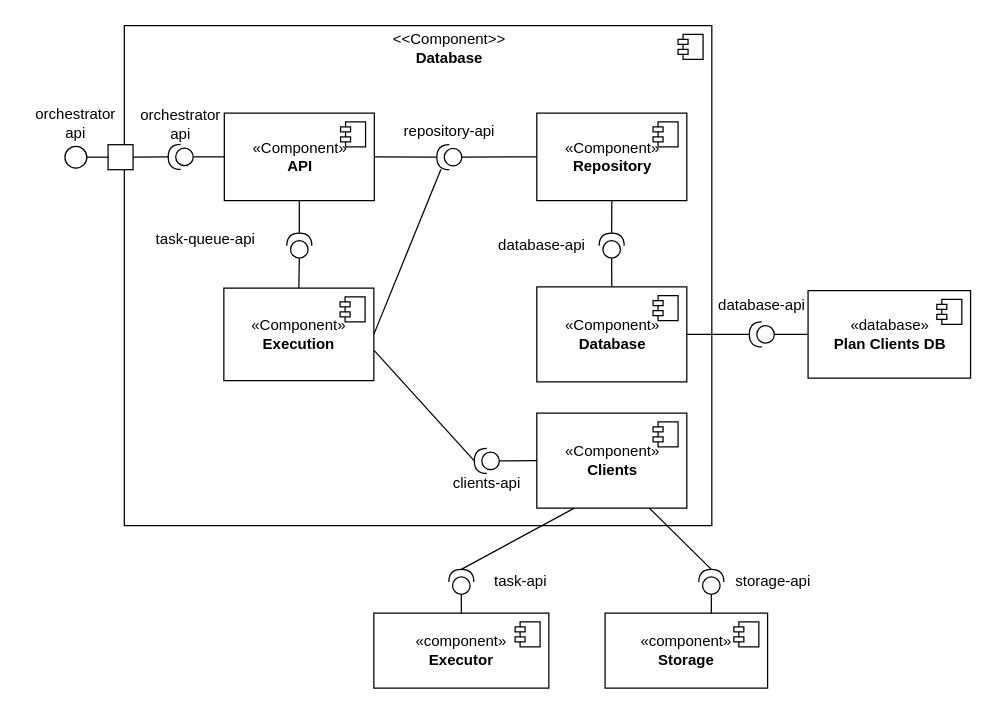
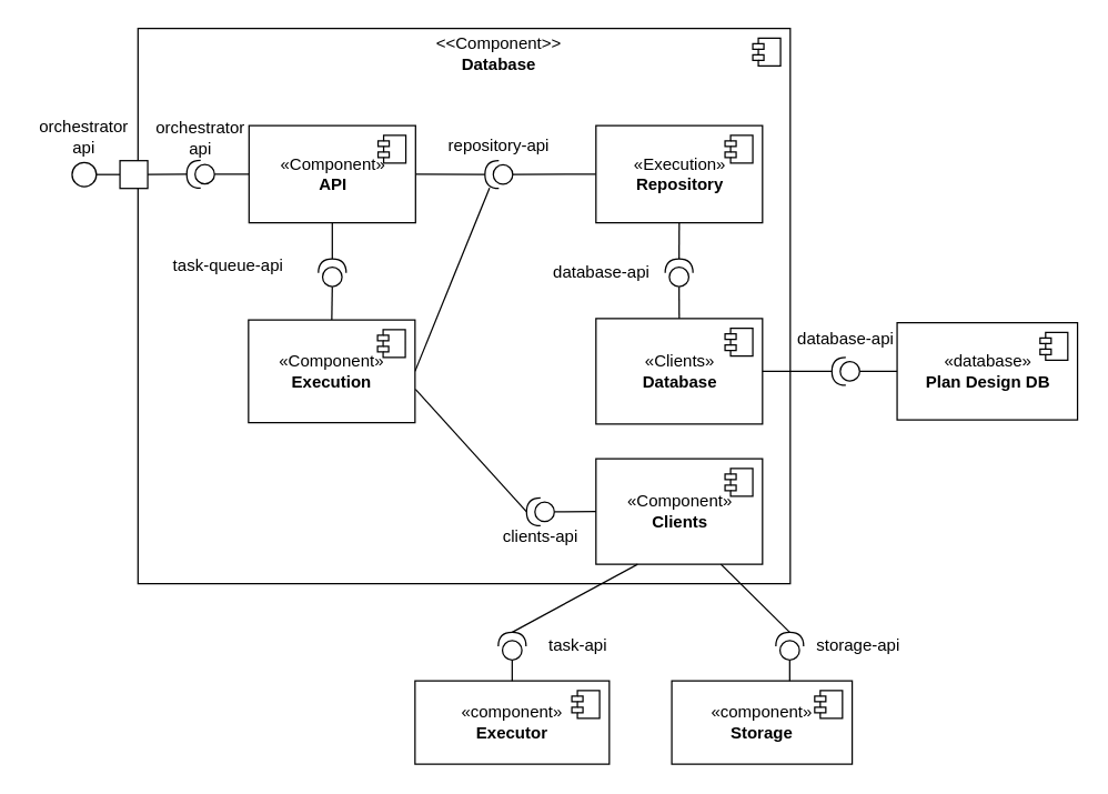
- <mxCell id="18" value="«Component»&lt;br&gt;&lt;b&gt;Repository&lt;/b&gt;" style="html=1;dropTarget=0;" vertex="1" parent="1"><mxGeometry x="428.75" y="90" width="120" height="70" as="geometry" /></mxCell>
+ <mxCell id="18" value="«Execution»&lt;br&gt;&lt;b&gt;Repository&lt;/b&gt;" style="html=1;dropTarget=0;" vertex="1" parent="1"><mxGeometry x="428.75" y="90" width="120" height="70" as="geometry" /></mxCell>
- <mxCell id="14" value="«Component»&lt;br&gt;&lt;b&gt;Database&lt;/b&gt;" style="html=1;dropTarget=0;" vertex="1" parent="1"><mxGeometry x="428.75" y="229" width="120" height="76" as="geometry" /></mxCell>
+ <mxCell id="14" value="«Clients»&lt;br&gt;&lt;b&gt;Database&lt;/b&gt;" style="html=1;dropTarget=0;" vertex="1" parent="1"><mxGeometry x="428.75" y="229" width="120" height="76" as="geometry" /></mxCell>
- <mxCell id="32" value="«database»&lt;br&gt;&lt;b&gt;Plan Clients DB&lt;/b&gt;" style="html=1;dropTarget=0;" vertex="1" parent="1"><mxGeometry x="645.75" y="232" width="130" height="70" as="geometry" /></mxCell>
+ <mxCell id="32" value="«database»&lt;br&gt;&lt;b&gt;Plan Design DB&lt;/b&gt;" style="html=1;dropTarget=0;" vertex="1" parent="1"><mxGeometry x="645.75" y="232" width="130" height="70" as="geometry" /></mxCell>
